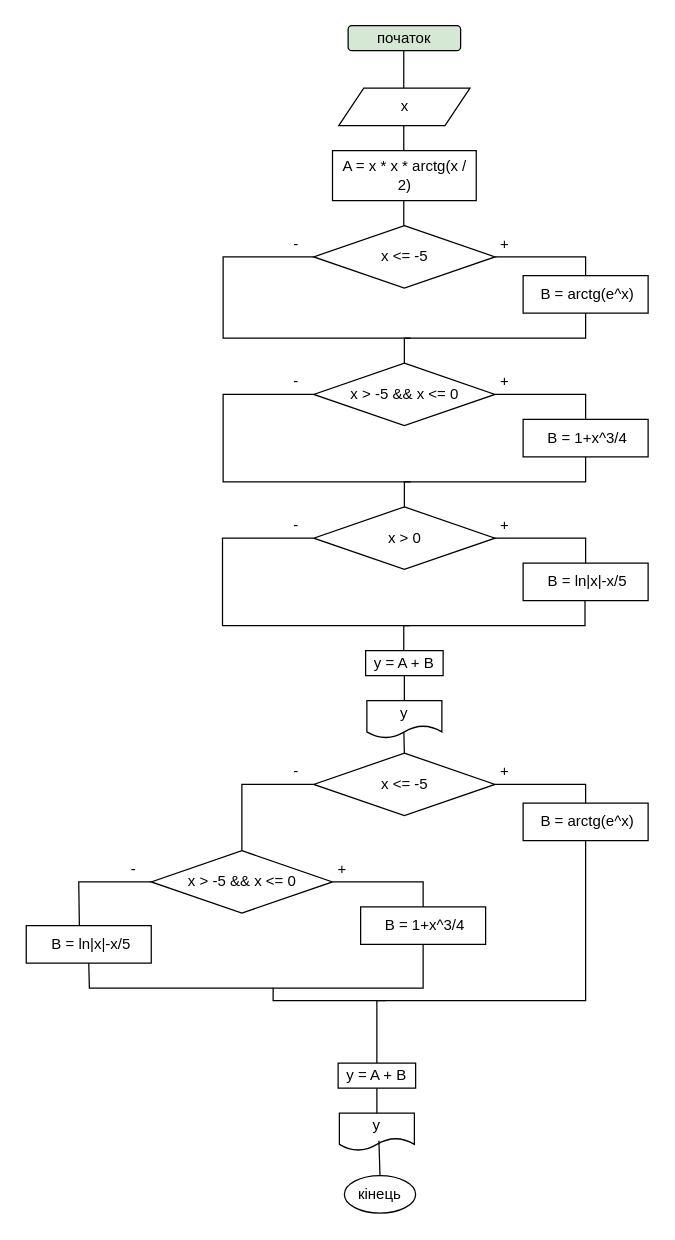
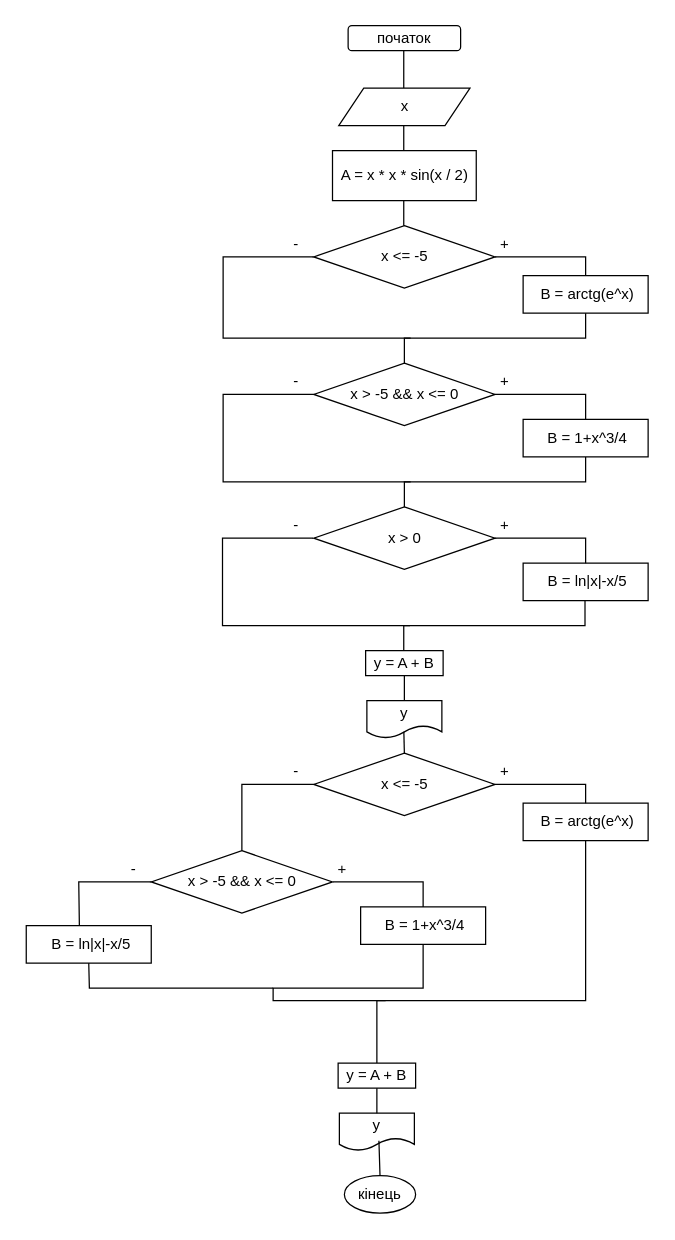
- <mxCell id="2" value="початок" style="rounded=1;whiteSpace=wrap;html=1;fontSize=12;glass=0;strokeWidth=1;shadow=0;fillColor=#d5e8d4;" parent="1" vertex="1"><mxGeometry x="278" y="20" width="90" height="20" as="geometry" /></mxCell>
+ <mxCell id="2" value="початок" style="rounded=1;whiteSpace=wrap;html=1;fontSize=12;glass=0;strokeWidth=1;shadow=0;" parent="1" vertex="1"><mxGeometry x="278" y="20" width="90" height="20" as="geometry" /></mxCell>
- <mxCell id="5" value="A = x * x * arctg(x / 2)" style="rounded=0;whiteSpace=wrap;html=1;" vertex="1" parent="1"><mxGeometry x="265.5" width="115" height="40" as="geometry" y="120" /></mxCell>
+ <mxCell id="5" value="A = x * x * sin(x / 2)" style="rounded=0;whiteSpace=wrap;html=1;" vertex="1" parent="1"><mxGeometry x="265.5" width="115" height="40" as="geometry" y="120" /></mxCell>
